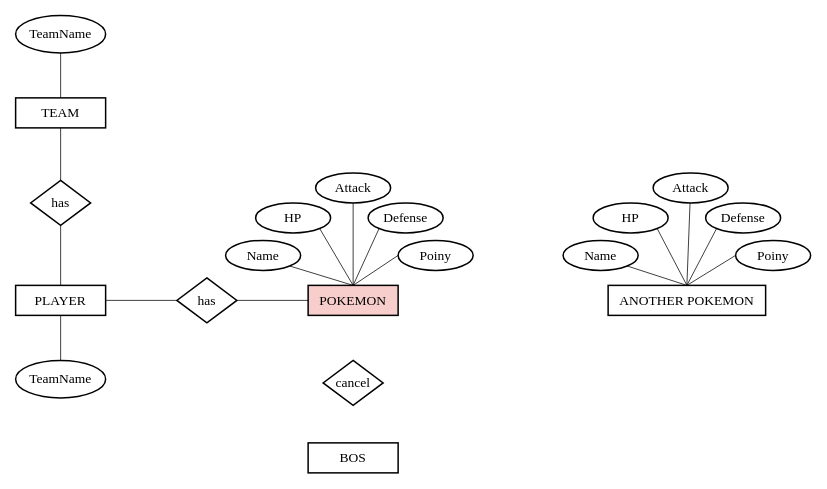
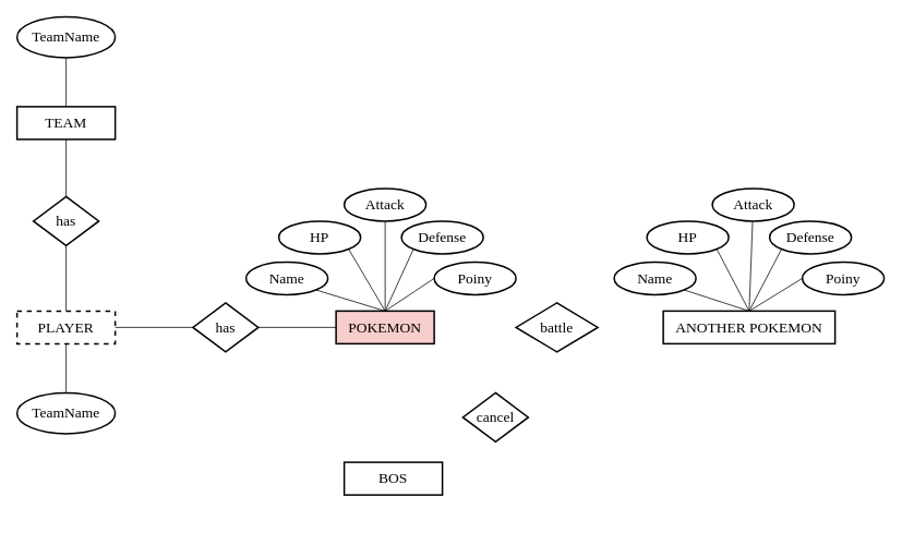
- <mxCell id="3" value="&lt;font style=&quot;font-size: 18px&quot;&gt;PLAYER&lt;/font&gt;" style="rounded=0;whiteSpace=wrap;html=1;strokeWidth=2;fontFamily=Tahoma;fontSize=18;" vertex="1" parent="1"><mxGeometry x="20" y="380" width="120" height="40" as="geometry" /></mxCell>
+ <mxCell id="3" value="&lt;font style=&quot;font-size: 18px&quot;&gt;PLAYER&lt;/font&gt;" style="rounded=0;whiteSpace=wrap;html=1;strokeWidth=2;fontFamily=Tahoma;fontSize=18;dashed=1;" vertex="1" parent="1"><mxGeometry x="20" y="380" width="120" height="40" as="geometry" /></mxCell>
+ <mxCell id="25" value="battle" style="rhombus;whiteSpace=wrap;html=1;fontFamily=Tahoma;fontSize=18;strokeWidth=2;" vertex="1" parent="1"><mxGeometry x="630" y="370" width="100" height="60" as="geometry" /></mxCell>
- <mxCell id="38" value="cancel" style="rhombus;whiteSpace=wrap;html=1;fontFamily=Tahoma;fontSize=18;strokeWidth=2;" vertex="1" parent="1"><mxGeometry x="430" y="480" width="80" height="60" as="geometry" /></mxCell>
+ <mxCell id="38" value="cancel" style="rhombus;whiteSpace=wrap;html=1;fontFamily=Tahoma;fontSize=18;strokeWidth=2;" vertex="1" parent="1"><mxGeometry x="565" y="480" width="80" height="60" as="geometry" /></mxCell>
- <mxCell id="37" value="BOS" style="rounded=0;whiteSpace=wrap;html=1;strokeWidth=2;fontFamily=Tahoma;fontSize=18;" vertex="1" parent="1"><mxGeometry x="410" y="590" width="120" height="40" as="geometry" /></mxCell>
+ <mxCell id="37" value="BOS" style="rounded=0;whiteSpace=wrap;html=1;strokeWidth=2;fontFamily=Tahoma;fontSize=18;" vertex="1" parent="1"><mxGeometry x="420" y="565" width="120" height="40" as="geometry" /></mxCell>
